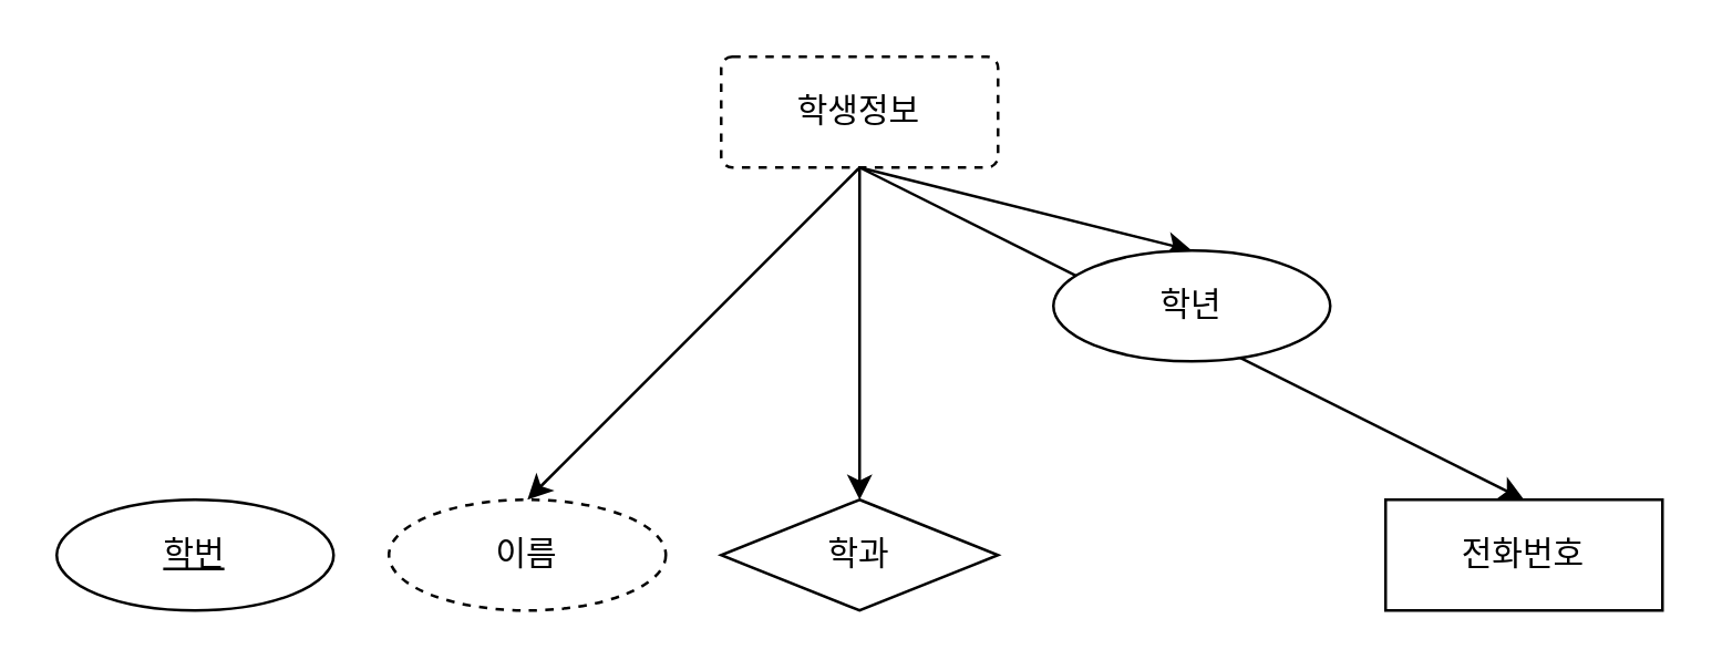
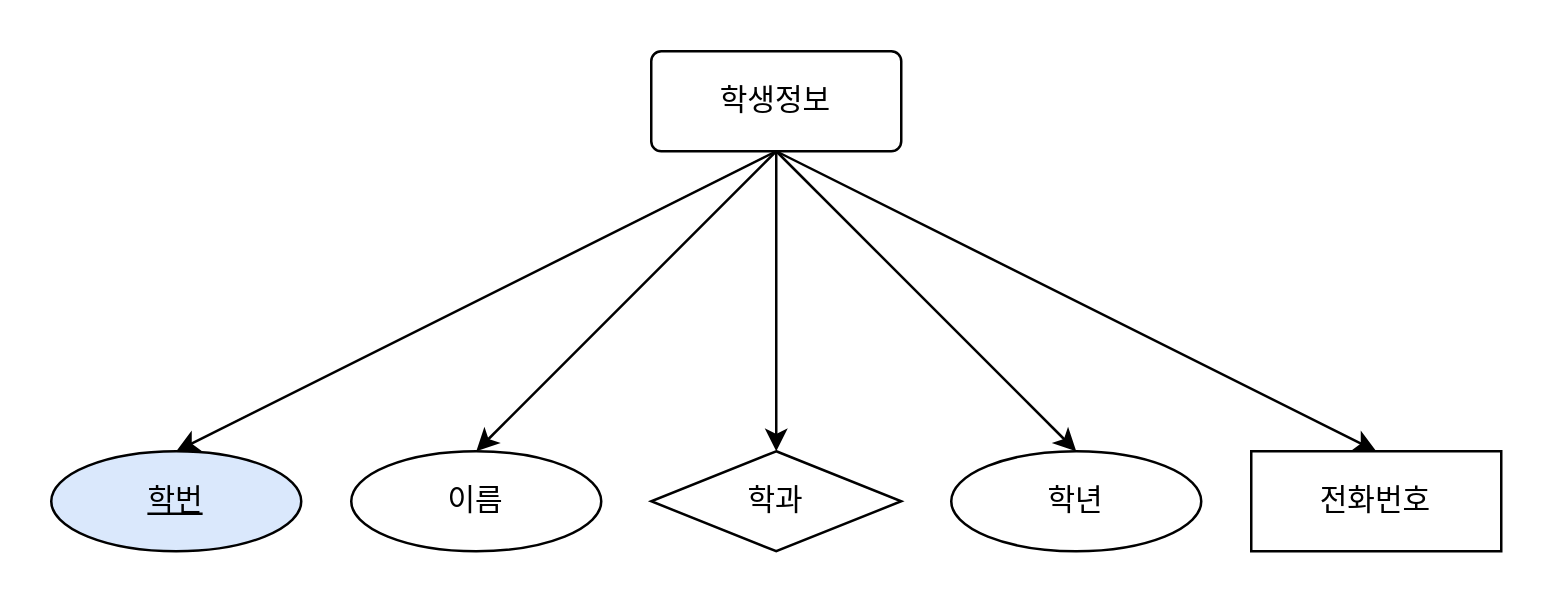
- <mxCell id="7" value="학생정보" style="rounded=1;arcSize=10;whiteSpace=wrap;html=1;align=center;dashed=1;" vertex="1" parent="1"><mxGeometry x="260" y="20" width="100" height="40" as="geometry" /></mxCell>
+ <mxCell id="7" value="학생정보" style="rounded=1;arcSize=10;whiteSpace=wrap;html=1;align=center;" vertex="1" parent="1"><mxGeometry x="260" y="20" width="100" height="40" as="geometry" /></mxCell>
- <mxCell id="11" value="학년" style="ellipse;whiteSpace=wrap;html=1;align=center;" vertex="1" parent="1"><mxGeometry x="380" y="90" width="100" height="40" as="geometry" /></mxCell>
+ <mxCell id="11" value="학년" style="ellipse;whiteSpace=wrap;html=1;align=center;" vertex="1" parent="1"><mxGeometry x="380" y="180" width="100" height="40" as="geometry" /></mxCell>
+ <mxCell id="2" style="rounded=0;orthogonalLoop=1;jettySize=auto;html=1;entryX=0.5;entryY=0;entryDx=0;entryDy=0;exitX=0.5;exitY=1;exitDx=0;exitDy=0;" edge="1" parent="1" source="7" target="8"><mxGeometry relative="1" as="geometry" /></mxCell>
- <mxCell id="8" value="학번" style="ellipse;whiteSpace=wrap;html=1;align=center;fontStyle=4;" vertex="1" parent="1"><mxGeometry x="20" y="180" width="100" height="40" as="geometry" /></mxCell>
+ <mxCell id="8" value="학번" style="ellipse;whiteSpace=wrap;html=1;align=center;fontStyle=4;fillColor=#dae8fc;" vertex="1" parent="1"><mxGeometry x="20" y="180" width="100" height="40" as="geometry" /></mxCell>
- <mxCell id="9" value="이름" style="ellipse;whiteSpace=wrap;html=1;align=center;dashed=1;" vertex="1" parent="1"><mxGeometry x="140" y="180" width="100" height="40" as="geometry" /></mxCell>
+ <mxCell id="9" value="이름" style="ellipse;whiteSpace=wrap;html=1;align=center;" vertex="1" parent="1"><mxGeometry x="140" y="180" width="100" height="40" as="geometry" /></mxCell>
